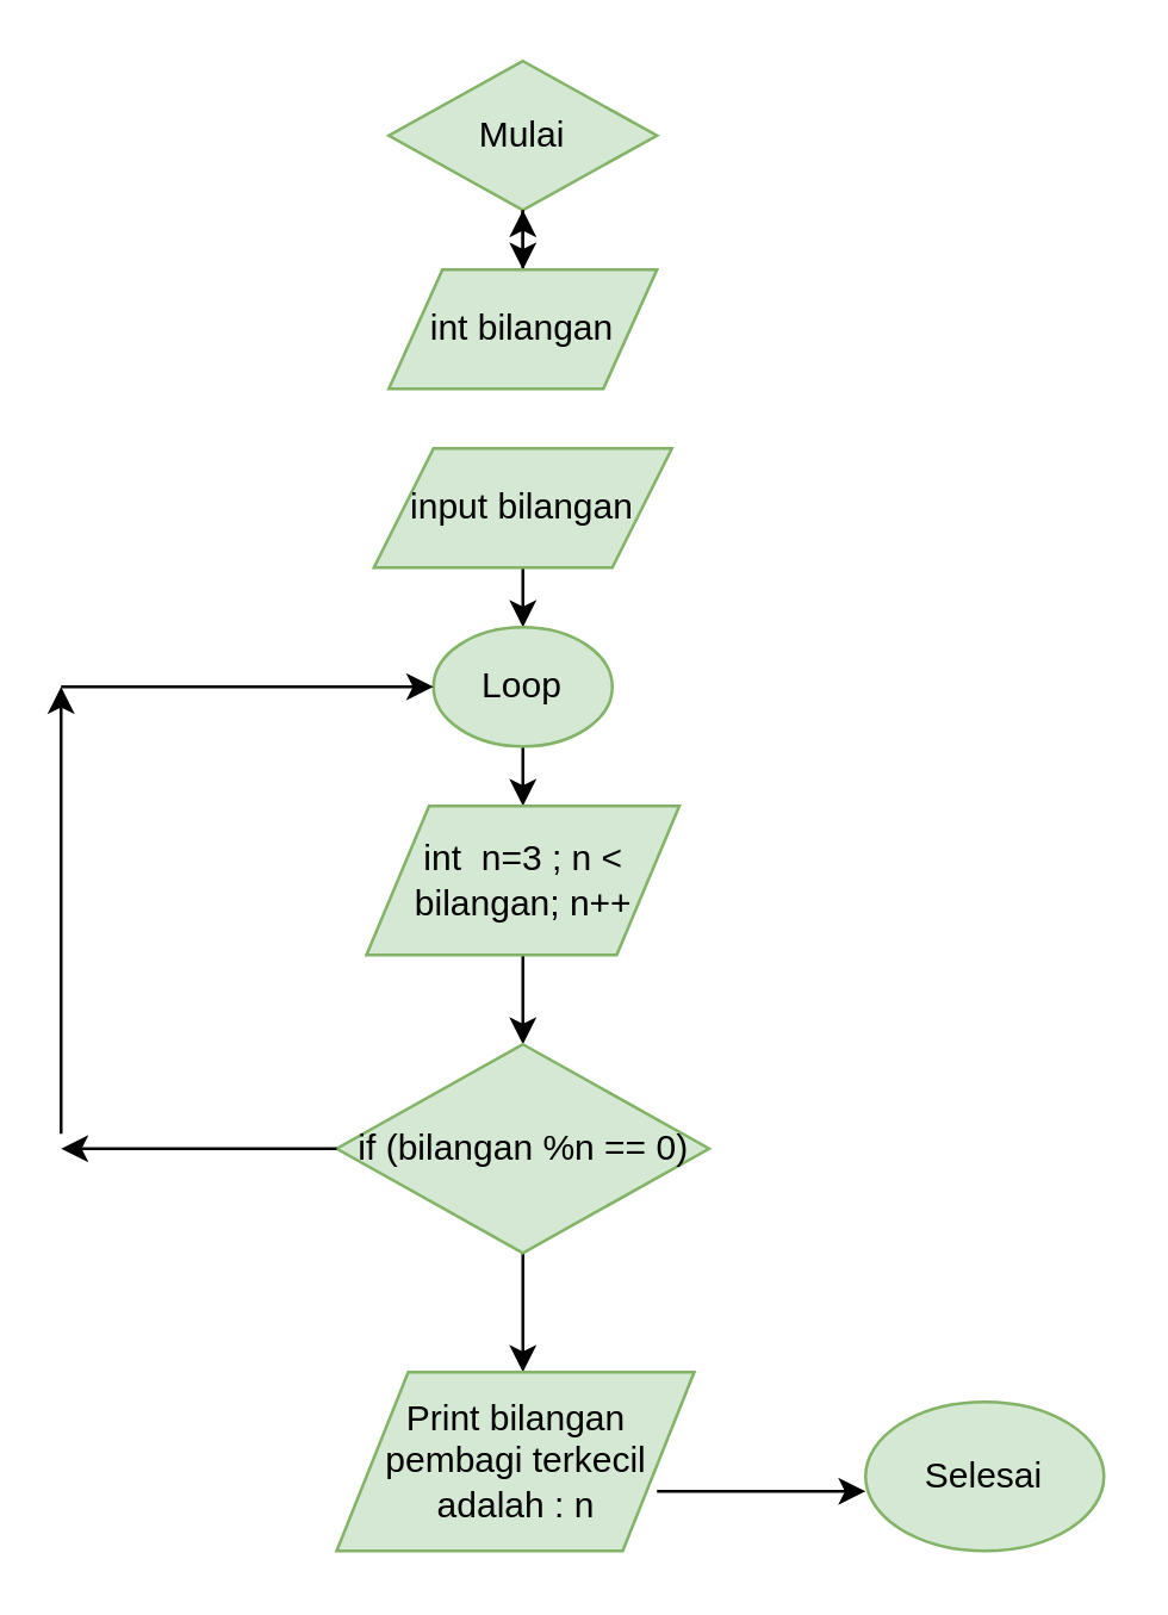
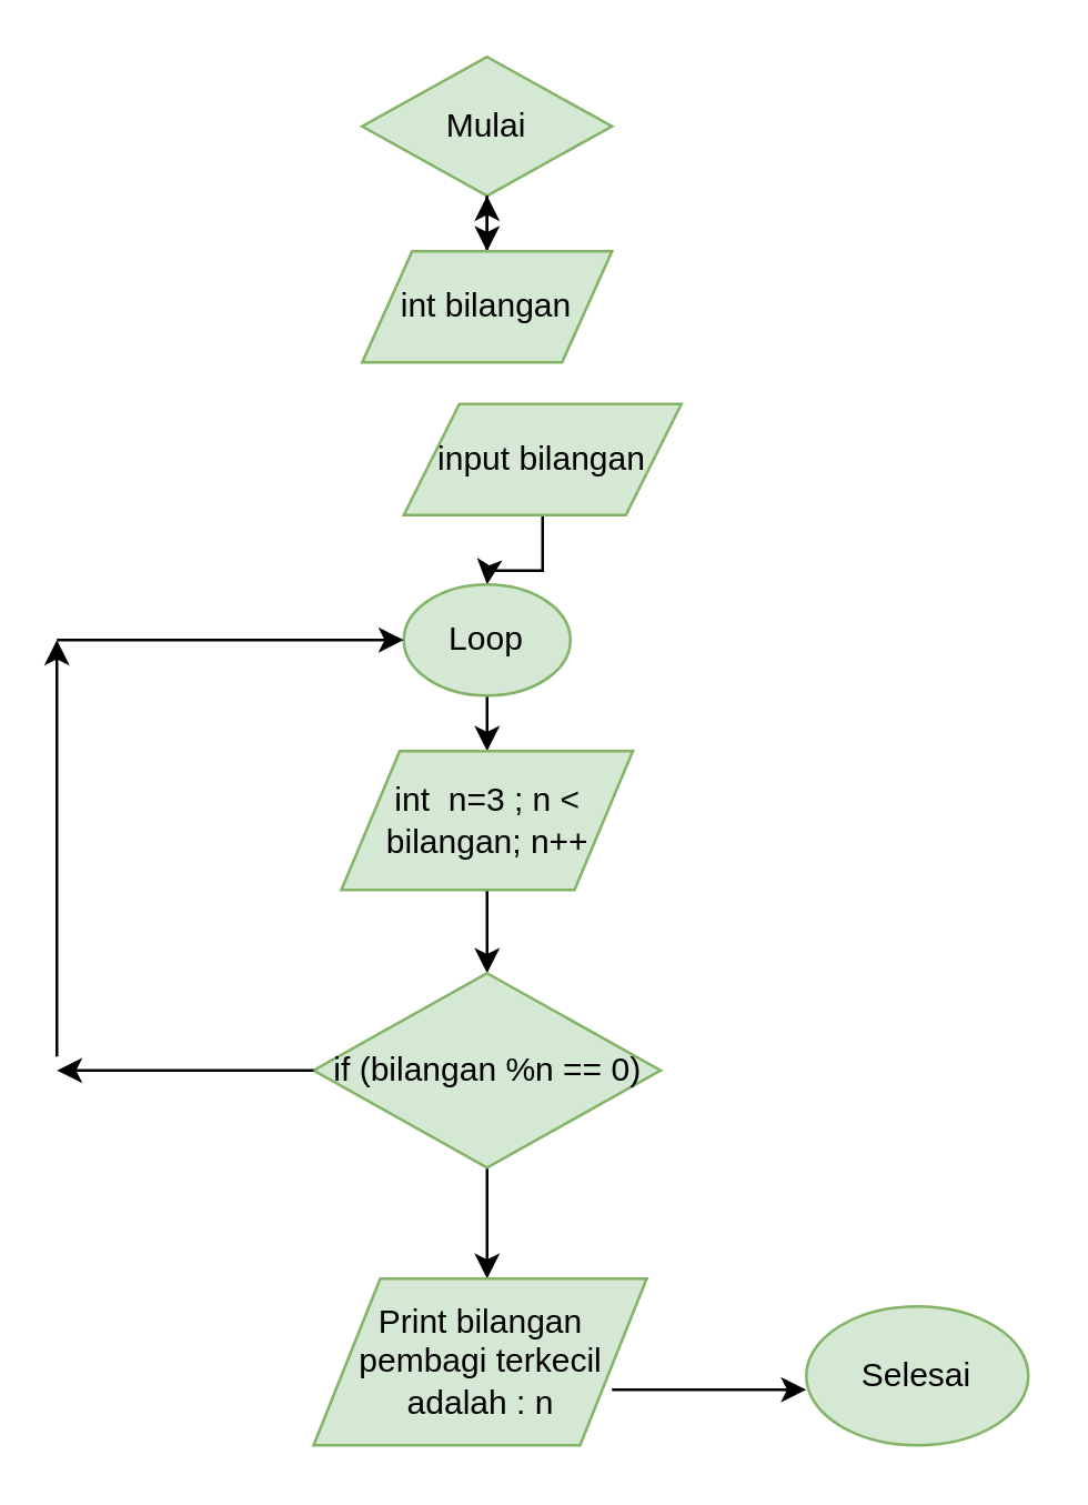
- <mxCell id="7" value="input bilangan" style="shape=parallelogram;perimeter=parallelogramPerimeter;whiteSpace=wrap;html=1;fillColor=#d5e8d4;strokeColor=#82b366;" vertex="1" parent="1"><mxGeometry x="125" y="150" width="100" height="40" as="geometry" /></mxCell>
+ <mxCell id="7" value="input bilangan" style="shape=parallelogram;perimeter=parallelogramPerimeter;whiteSpace=wrap;html=1;fillColor=#d5e8d4;strokeColor=#82b366;" vertex="1" parent="1"><mxGeometry x="145" y="145" width="100" height="40" as="geometry" /></mxCell>
